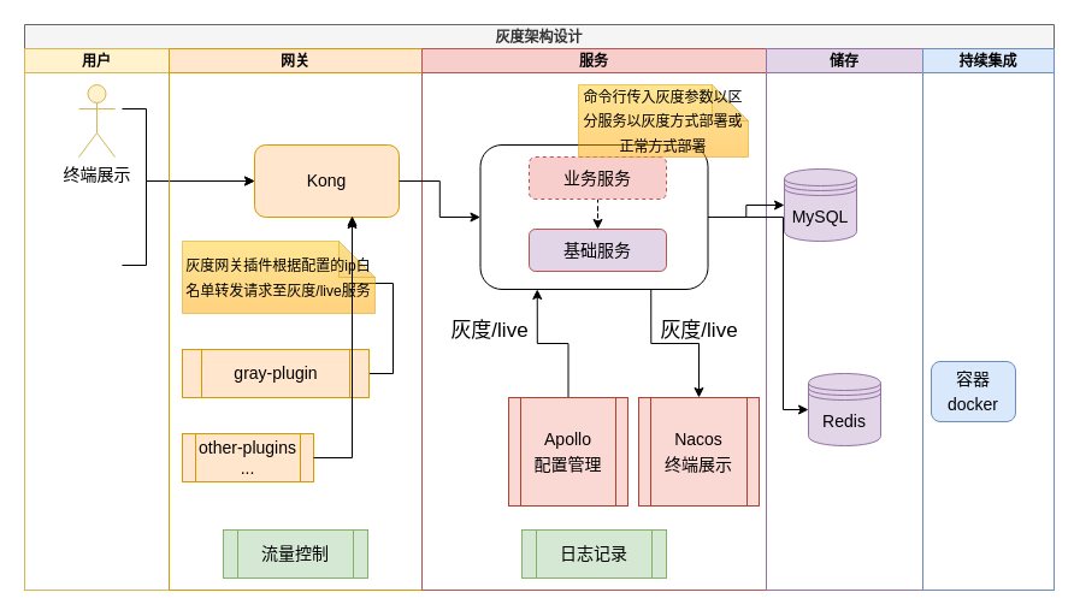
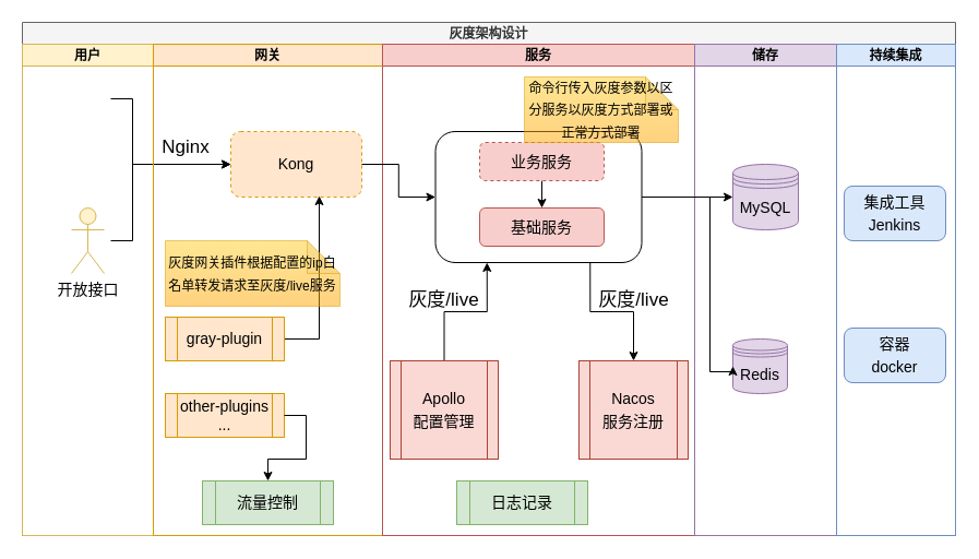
- <mxCell id="5" value="&lt;font style=&quot;font-size: 14px;&quot;&gt;终端展示&lt;/font&gt;" style="shape=umlActor;verticalLabelPosition=bottom;verticalAlign=top;html=1;outlineConnect=0;fillColor=#fff2cc;strokeColor=#d6b656;" vertex="1" parent="3"><mxGeometry x="45" y="30" width="30" height="60" as="geometry" /></mxCell>
+ <mxCell id="9" value="&lt;font style=&quot;font-size: 17px;&quot;&gt;Nginx&lt;/font&gt;" style="text;html=1;strokeColor=none;fillColor=none;align=center;verticalAlign=middle;whiteSpace=wrap;rounded=0;" vertex="1" parent="8"><mxGeometry y="80" width="60" height="30" as="geometry" /></mxCell>
- <mxCell id="10" value="&lt;font style=&quot;font-size: 14px;&quot;&gt;Kong&lt;/font&gt;" style="rounded=1;whiteSpace=wrap;html=1;fillColor=#ffe6cc;strokeColor=#d79b00;" vertex="1" parent="8"><mxGeometry x="71" y="80" width="120" height="60" as="geometry" /></mxCell>
+ <mxCell id="10" value="&lt;font style=&quot;font-size: 14px;&quot;&gt;Kong&lt;/font&gt;" style="rounded=1;whiteSpace=wrap;html=1;fillColor=#ffe6cc;strokeColor=#d79b00;dashed=1;" vertex="1" parent="8"><mxGeometry x="71" y="80" width="120" height="60" as="geometry" /></mxCell>
- <mxCell id="31" value="&lt;font style=&quot;font-size: 14px;&quot;&gt;MySQL&lt;/font&gt;" style="shape=datastore;whiteSpace=wrap;html=1;fillColor=#e1d5e7;strokeColor=#9673a6;" vertex="1" parent="30"><mxGeometry x="15" y="100" width="60" height="60" as="geometry" /></mxCell>
+ <mxCell id="31" value="&lt;font style=&quot;font-size: 14px;&quot;&gt;MySQL&lt;/font&gt;" style="shape=datastore;whiteSpace=wrap;html=1;fillColor=#e1d5e7;strokeColor=#9673a6;" vertex="1" parent="30"><mxGeometry x="35" y="110" width="60" height="60" as="geometry" /></mxCell>
- <mxCell id="20" style="edgeStyle=orthogonalEdgeStyle;rounded=0;orthogonalLoop=1;jettySize=auto;html=1;exitX=0.5;exitY=1;exitDx=0;exitDy=0;fontSize=17;dashed=1;" edge="1" parent="17" source="21" target="22"><mxGeometry relative="1" as="geometry" /></mxCell>
+ <mxCell id="20" style="edgeStyle=orthogonalEdgeStyle;rounded=0;orthogonalLoop=1;jettySize=auto;html=1;exitX=0.5;exitY=1;exitDx=0;exitDy=0;fontSize=17;" edge="1" parent="17" source="21" target="22"><mxGeometry relative="1" as="geometry" /></mxCell>
+ <mxCell id="34" value="&lt;font style=&quot;font-size: 14px;&quot; color=&quot;#000000&quot;&gt;集成工具&lt;br&gt;Jenkins&lt;/font&gt;" style="rounded=1;whiteSpace=wrap;html=1;fontSize=17;fillColor=#dae8fc;strokeColor=#6c8ebf;" vertex="1" parent="33"><mxGeometry x="7" y="130" width="93" height="50" as="geometry" /></mxCell>
- <mxCell id="22" value="&lt;font style=&quot;font-size: 14px;&quot;&gt;基础服务&lt;/font&gt;" style="rounded=1;whiteSpace=wrap;html=1;fontSize=17;fillColor=#e1d5e7;strokeColor=#b85450;" vertex="1" parent="17"><mxGeometry x="89" y="150" width="114" height="35" as="geometry" /></mxCell>
+ <mxCell id="22" value="&lt;font style=&quot;font-size: 14px;&quot;&gt;基础服务&lt;/font&gt;" style="rounded=1;whiteSpace=wrap;html=1;fontSize=17;fillColor=#f8cecc;strokeColor=#b85450;" vertex="1" parent="17"><mxGeometry x="89" y="150" width="114" height="35" as="geometry" /></mxCell>
+ <mxCell id="4" value="&lt;font style=&quot;font-size: 14px;&quot;&gt;开放接口&lt;/font&gt;" style="shape=umlActor;verticalLabelPosition=bottom;verticalAlign=top;html=1;outlineConnect=0;fillColor=#fff2cc;strokeColor=#d6b656;" vertex="1" parent="3"><mxGeometry x="45" y="150" width="30" height="60" as="geometry" /></mxCell>
- <mxCell id="15" value="&lt;font style=&quot;font-size: 12px;&quot;&gt;灰度网关插件根据配置的ip白名单转发请求至灰度/live服务&lt;/font&gt;" style="shape=note;whiteSpace=wrap;html=1;backgroundOutline=1;darkOpacity=0.05;fontSize=17;fillColor=#ffcd28;strokeColor=#d79b00;opacity=50;gradientColor=#ffa500;" vertex="1" parent="8"><mxGeometry x="11" y="160" width="160" height="60" as="geometry" /></mxCell>
+ <mxCell id="15" value="&lt;font style=&quot;font-size: 12px;&quot;&gt;灰度网关插件根据配置的ip白名单转发请求至灰度/live服务&lt;/font&gt;" style="shape=note;whiteSpace=wrap;html=1;backgroundOutline=1;darkOpacity=0.05;fontSize=17;fillColor=#ffcd28;strokeColor=#d79b00;opacity=50;gradientColor=#ffa500;" vertex="1" parent="8"><mxGeometry x="11" y="180" width="160" height="60" as="geometry" /></mxCell>
- <mxCell id="12" value="&lt;font style=&quot;font-size: 14px;&quot;&gt;gray-plugin&lt;/font&gt;" style="shape=process;whiteSpace=wrap;html=1;backgroundOutline=1;fillColor=#ffe6cc;strokeColor=#d79b00;" vertex="1" parent="8"><mxGeometry x="11" y="250" width="155" height="40" as="geometry" /></mxCell>
+ <mxCell id="12" value="&lt;font style=&quot;font-size: 14px;&quot;&gt;gray-plugin&lt;/font&gt;" style="shape=process;whiteSpace=wrap;html=1;backgroundOutline=1;fillColor=#ffe6cc;strokeColor=#d79b00;" vertex="1" parent="8"><mxGeometry x="11" y="250" width="109" height="40" as="geometry" /></mxCell>
- <mxCell id="35" value="&lt;font style=&quot;font-size: 14px;&quot; color=&quot;#000000&quot;&gt;容器&lt;br&gt;docker&lt;/font&gt;" style="rounded=1;whiteSpace=wrap;html=1;fontSize=17;fillColor=#dae8fc;strokeColor=#6c8ebf;" vertex="1" parent="33"><mxGeometry x="7" y="260" width="70" height="50" as="geometry" /></mxCell>
+ <mxCell id="35" value="&lt;font style=&quot;font-size: 14px;&quot; color=&quot;#000000&quot;&gt;容器&lt;br&gt;docker&lt;/font&gt;" style="rounded=1;whiteSpace=wrap;html=1;fontSize=17;fillColor=#dae8fc;strokeColor=#6c8ebf;" vertex="1" parent="33"><mxGeometry x="7" y="260" width="93" height="50" as="geometry" /></mxCell>
- <mxCell id="32" value="&lt;font style=&quot;font-size: 14px;&quot;&gt;Redis&lt;/font&gt;" style="shape=datastore;whiteSpace=wrap;html=1;fillColor=#e1d5e7;strokeColor=#9673a6;" vertex="1" parent="30"><mxGeometry x="35" y="270" width="60" height="60" as="geometry" /></mxCell>
+ <mxCell id="32" value="&lt;font style=&quot;font-size: 14px;&quot;&gt;Redis&lt;/font&gt;" style="shape=datastore;whiteSpace=wrap;html=1;fillColor=#e1d5e7;strokeColor=#9673a6;" vertex="1" parent="30"><mxGeometry x="35" y="270" width="50" height="50" as="geometry" /></mxCell>
- <mxCell id="16" style="edgeStyle=orthogonalEdgeStyle;rounded=0;orthogonalLoop=1;jettySize=auto;html=1;exitX=1;exitY=0.5;exitDx=0;exitDy=0;fontSize=17;entryX=0.675;entryY=1.017;entryDx=0;entryDy=0;entryPerimeter=0;" edge="1" parent="8" source="13" target="10"><mxGeometry relative="1" as="geometry"><mxPoint x="160" y="130" as="targetPoint" /></mxGeometry></mxCell>
+ <mxCell id="16" style="edgeStyle=orthogonalEdgeStyle;rounded=0;orthogonalLoop=1;jettySize=auto;html=1;exitX=1;exitY=0.5;exitDx=0;exitDy=0;fontSize=17;" edge="1" parent="8" source="13" target="14"><mxGeometry relative="1" as="geometry"><mxPoint x="160" y="130" as="targetPoint" /></mxGeometry></mxCell>
- <mxCell id="25" value="&lt;font style=&quot;font-size: 14px;&quot;&gt;Apollo&lt;br&gt;配置管理&lt;/font&gt;" style="shape=process;whiteSpace=wrap;html=1;backgroundOutline=1;fontSize=17;fillColor=#fad9d5;strokeColor=#ae4132;" vertex="1" parent="17"><mxGeometry x="72" y="290" width="99" height="90" as="geometry" /></mxCell>
+ <mxCell id="25" value="&lt;font style=&quot;font-size: 14px;&quot;&gt;Apollo&lt;br&gt;配置管理&lt;/font&gt;" style="shape=process;whiteSpace=wrap;html=1;backgroundOutline=1;fontSize=17;fillColor=#fad9d5;strokeColor=#ae4132;" vertex="1" parent="17"><mxGeometry x="7" y="290" width="99" height="90" as="geometry" /></mxCell>
- <mxCell id="26" value="&lt;font style=&quot;font-size: 14px;&quot;&gt;Nacos&lt;br&gt;终端展示&lt;/font&gt;" style="shape=process;whiteSpace=wrap;html=1;backgroundOutline=1;fontSize=17;fillColor=#fad9d5;strokeColor=#ae4132;" vertex="1" parent="17"><mxGeometry x="180" y="290" width="100" height="90" as="geometry" /></mxCell>
+ <mxCell id="26" value="&lt;font style=&quot;font-size: 14px;&quot;&gt;Nacos&lt;br&gt;服务注册&lt;/font&gt;" style="shape=process;whiteSpace=wrap;html=1;backgroundOutline=1;fontSize=17;fillColor=#fad9d5;strokeColor=#ae4132;" vertex="1" parent="17"><mxGeometry x="180" y="290" width="100" height="90" as="geometry" /></mxCell>
- <mxCell id="23" value="&lt;font style=&quot;font-size: 14px;&quot;&gt;日志记录&lt;/font&gt;" style="shape=process;whiteSpace=wrap;html=1;backgroundOutline=1;fontSize=17;fillColor=#d5e8d4;strokeColor=#82b366;" vertex="1" parent="17"><mxGeometry x="83" y="400" width="120" height="40" as="geometry" /></mxCell>
+ <mxCell id="23" value="&lt;font style=&quot;font-size: 14px;&quot;&gt;日志记录&lt;/font&gt;" style="shape=process;whiteSpace=wrap;html=1;backgroundOutline=1;fontSize=17;fillColor=#d5e8d4;strokeColor=#82b366;" vertex="1" parent="17"><mxGeometry x="68" y="400" width="120" height="40" as="geometry" /></mxCell>
